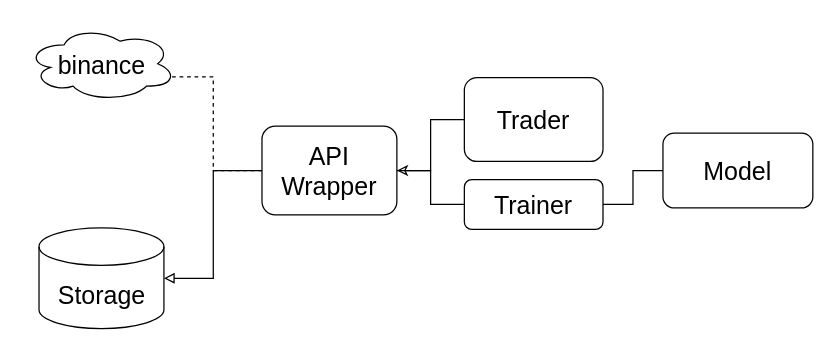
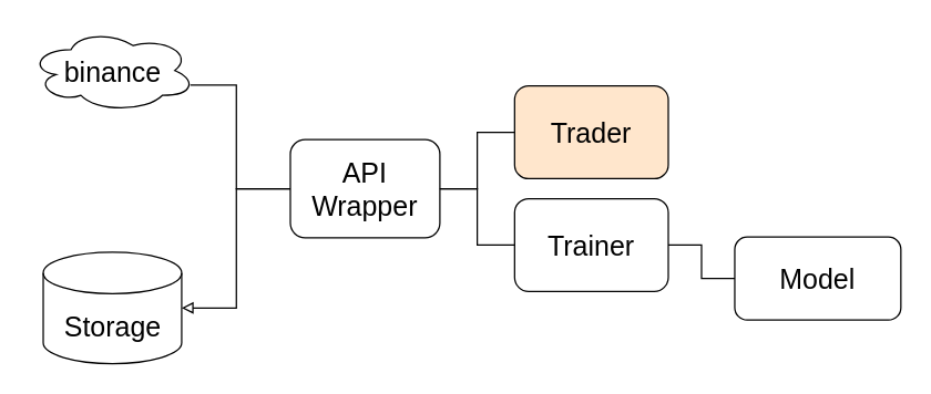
- <mxCell id="3" style="edgeStyle=orthogonalEdgeStyle;rounded=0;orthogonalLoop=1;jettySize=auto;html=1;fontSize=20;startArrow=none;startFill=0;endArrow=none;endFill=0;dashed=1;" edge="1" parent="1" source="4" target="5"><mxGeometry relative="1" as="geometry"><Array as="points"><mxPoint x="170" y="136" /><mxPoint x="170" y="61" /></Array></mxGeometry></mxCell>
+ <mxCell id="3" style="edgeStyle=orthogonalEdgeStyle;rounded=0;orthogonalLoop=1;jettySize=auto;html=1;fontSize=20;startArrow=none;startFill=0;endArrow=none;endFill=0;" edge="1" parent="1" source="4" target="5"><mxGeometry relative="1" as="geometry"><Array as="points"><mxPoint x="170" y="136" /><mxPoint x="170" y="61" /></Array></mxGeometry></mxCell>
- <mxCell id="6" style="edgeStyle=orthogonalEdgeStyle;rounded=0;orthogonalLoop=1;jettySize=auto;html=1;entryX=1;entryY=0.5;entryDx=0;entryDy=0;fontSize=20;startArrow=none;startFill=0;endArrow=classic;endFill=0;" edge="1" parent="1" source="7" target="4"><mxGeometry relative="1" as="geometry" /></mxCell>
+ <mxCell id="6" style="edgeStyle=orthogonalEdgeStyle;rounded=0;orthogonalLoop=1;jettySize=auto;html=1;entryX=1;entryY=0.5;entryDx=0;entryDy=0;fontSize=20;startArrow=none;startFill=0;endArrow=none;endFill=0;" edge="1" parent="1" source="7" target="4"><mxGeometry relative="1" as="geometry" /></mxCell>
- <mxCell id="7" value="Trader" style="rounded=1;whiteSpace=wrap;html=1;fontSize=20;" vertex="1" parent="1"><mxGeometry x="371" y="61.66" width="111" height="67.12" as="geometry" /></mxCell>
+ <mxCell id="7" value="Trader" style="rounded=1;whiteSpace=wrap;html=1;fontSize=20;fillColor=#ffe6cc;" vertex="1" parent="1"><mxGeometry x="371" y="61.66" width="111" height="67.12" as="geometry" /></mxCell>
- <mxCell id="9" value="Model" style="rounded=1;whiteSpace=wrap;html=1;fontSize=20;" vertex="1" parent="1"><mxGeometry x="530" y="106" width="120" height="60" as="geometry" /></mxCell>
+ <mxCell id="9" value="Model" style="rounded=1;whiteSpace=wrap;html=1;fontSize=20;" vertex="1" parent="1"><mxGeometry x="530" y="171" width="120" height="60" as="geometry" /></mxCell>
- <mxCell id="12" value="Trainer" style="rounded=1;whiteSpace=wrap;html=1;fontSize=20;" vertex="1" parent="1"><mxGeometry x="371" y="143.22" width="111" height="40" as="geometry" /></mxCell>
+ <mxCell id="12" value="Trainer" style="rounded=1;whiteSpace=wrap;html=1;fontSize=20;" vertex="1" parent="1"><mxGeometry x="371" y="143.22" width="111" height="67.12" as="geometry" /></mxCell>
